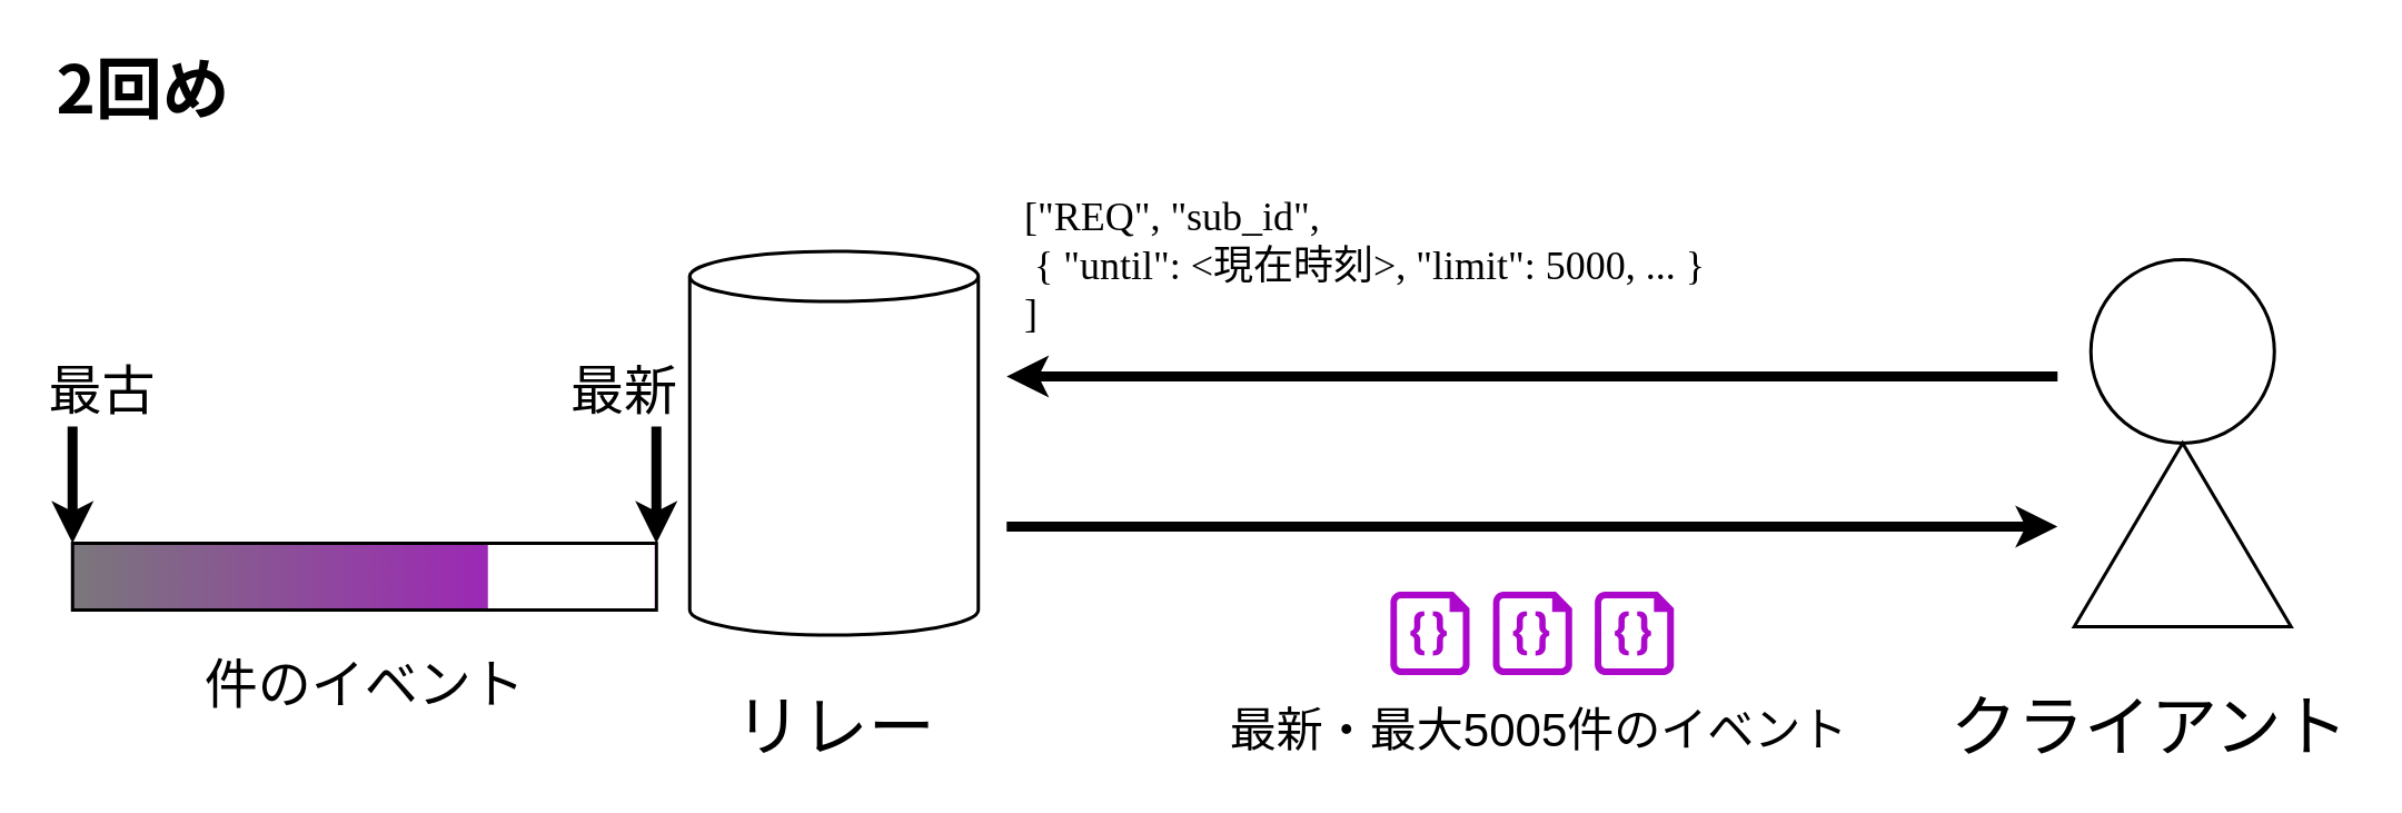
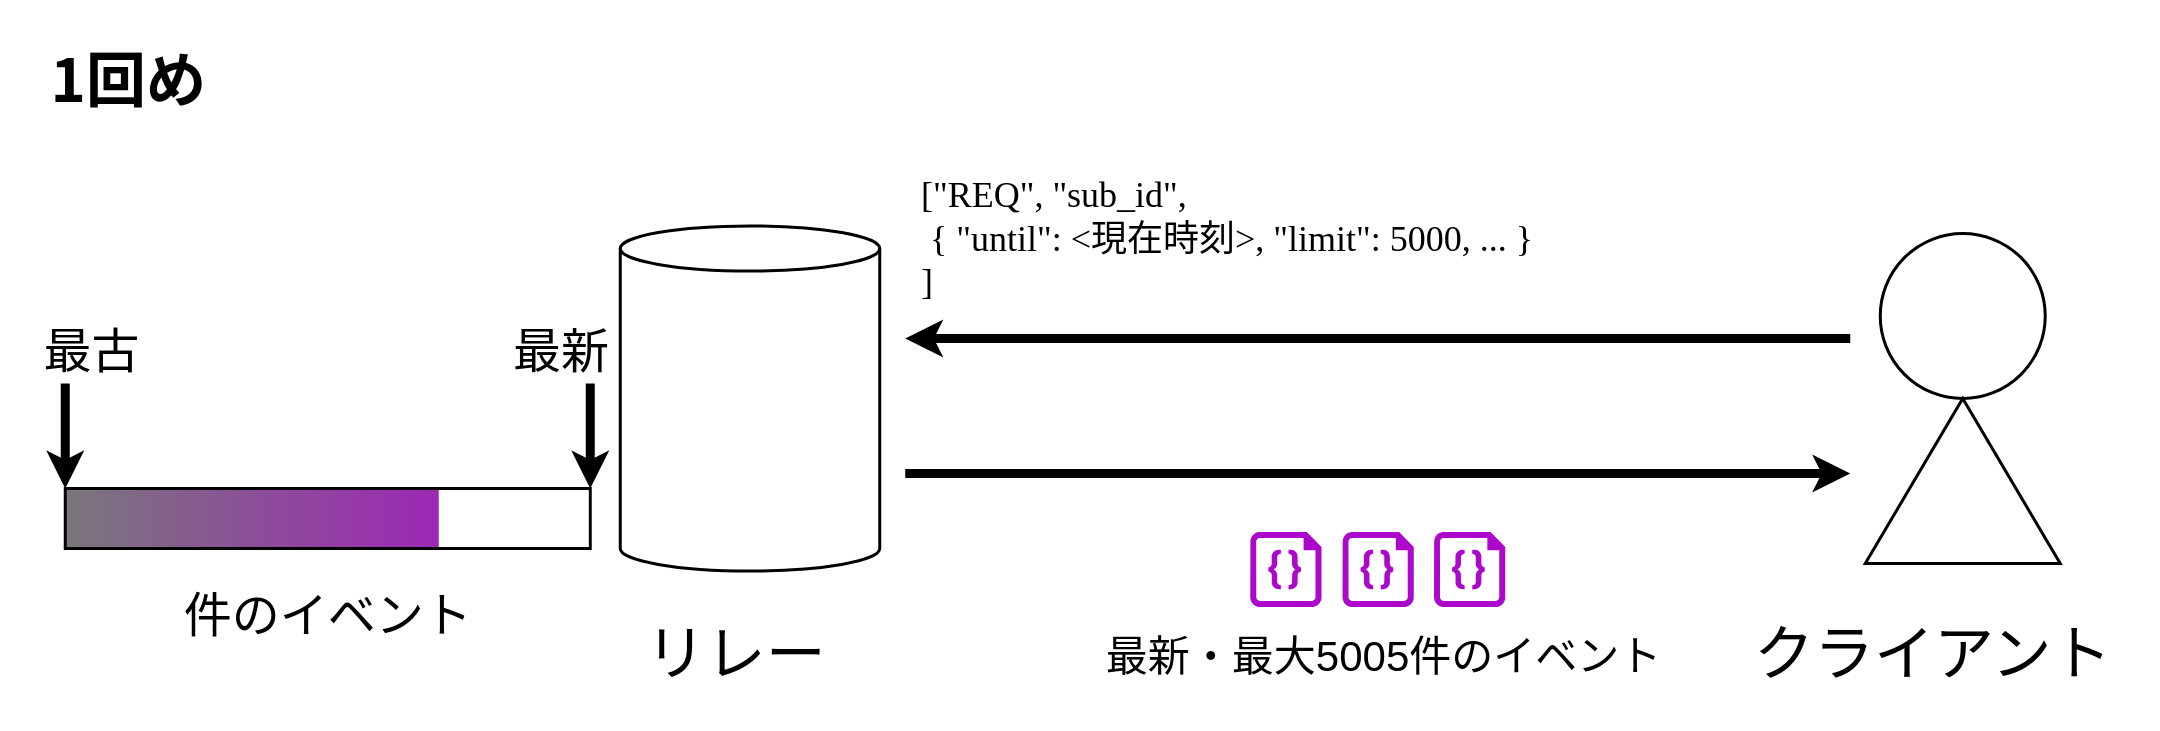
- <mxCell id="18" value="2回め" style="text;html=1;align=center;verticalAlign=middle;resizable=0;points=[];autosize=1;strokeColor=none;fillColor=none;fontFamily=Noto Sans CJK JP;fontSize=40;fontStyle=1" parent="1" vertex="1"><mxGeometry x="20" y="20" width="130" height="60" as="geometry" /></mxCell>
+ <mxCell id="18" value="1回め" style="text;html=1;align=center;verticalAlign=middle;resizable=0;points=[];autosize=1;strokeColor=none;fillColor=none;fontFamily=Noto Sans CJK JP;fontSize=40;fontStyle=1" parent="1" vertex="1"><mxGeometry x="20" y="20" width="130" height="60" as="geometry" /></mxCell>
- <mxCell id="7" value="リレー" style="text;html=1;align=center;verticalAlign=middle;resizable=0;points=[];autosize=1;strokeColor=none;fillColor=none;fontSize=40;strokeWidth=2;" parent="1" vertex="1"><mxGeometry x="429.5" y="405" width="140" height="60" as="geometry" /></mxCell>
+ <mxCell id="7" value="リレー" style="text;html=1;align=center;verticalAlign=middle;resizable=0;points=[];autosize=1;strokeColor=none;fillColor=none;fontSize=40;strokeWidth=2;" parent="1" vertex="1"><mxGeometry x="419.5" y="405" width="140" height="60" as="geometry" /></mxCell>
